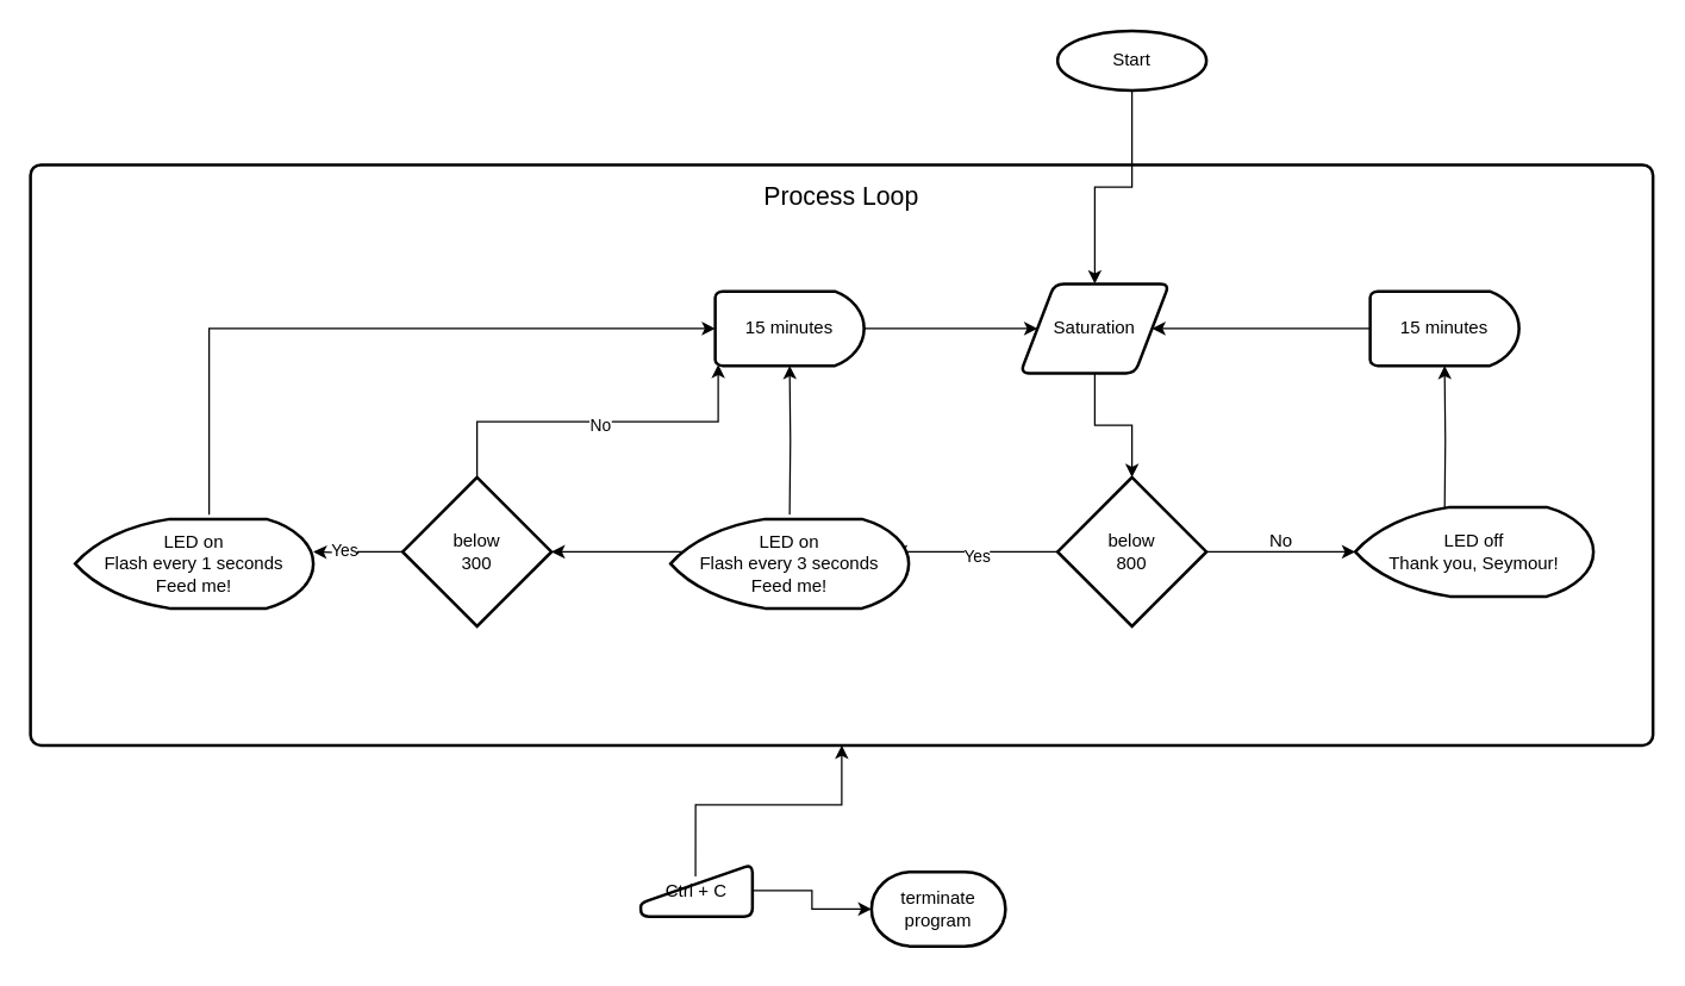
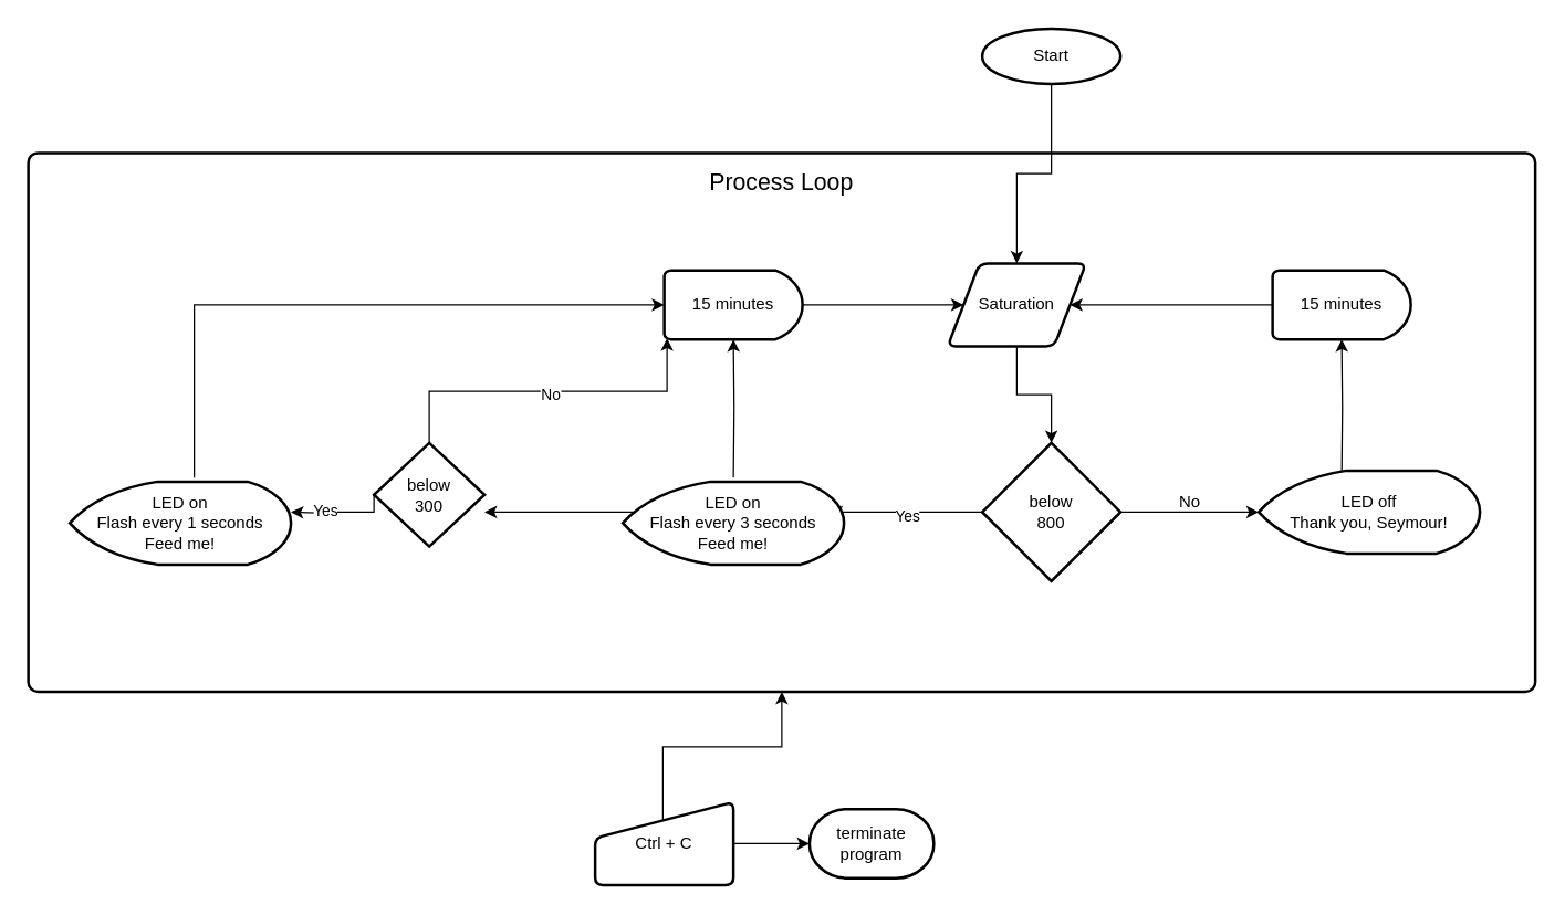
- <mxCell id="17" value="&lt;div&gt;below&lt;/div&gt;&lt;div&gt;300&lt;br&gt;&lt;/div&gt;" style="strokeWidth=2;html=1;shape=mxgraph.flowchart.decision;whiteSpace=wrap;" vertex="1" parent="1"><mxGeometry x="270" y="320" width="100" height="100" as="geometry" /></mxCell>
+ <mxCell id="17" value="&lt;div&gt;below&lt;/div&gt;&lt;div&gt;300&lt;br&gt;&lt;/div&gt;" style="strokeWidth=2;html=1;shape=mxgraph.flowchart.decision;whiteSpace=wrap;" vertex="1" parent="1"><mxGeometry x="270" y="320" width="80" height="75" as="geometry" /></mxCell>
- <mxCell id="30" value="Ctrl + C" style="html=1;strokeWidth=2;shape=manualInput;whiteSpace=wrap;rounded=1;size=26;arcSize=11;" vertex="1" parent="1"><mxGeometry x="430" y="580" width="75" height="35" as="geometry" /></mxCell>
+ <mxCell id="30" value="Ctrl + C" style="html=1;strokeWidth=2;shape=manualInput;whiteSpace=wrap;rounded=1;size=26;arcSize=11;" vertex="1" parent="1"><mxGeometry x="430" y="580" width="100" height="60" as="geometry" /></mxCell>
